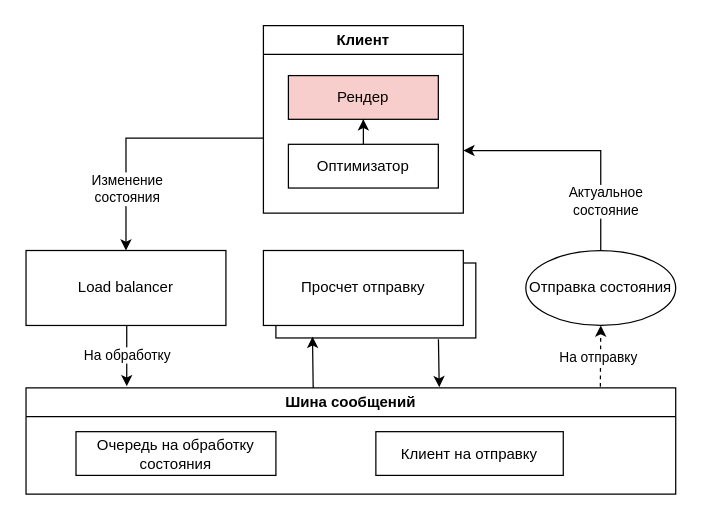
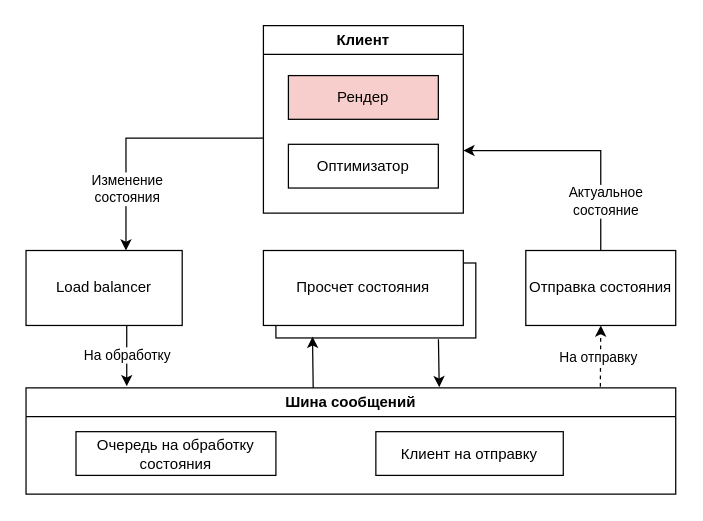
- <mxCell id="14" style="edgeStyle=orthogonalEdgeStyle;rounded=0;orthogonalLoop=1;jettySize=auto;html=1;entryX=0.5;entryY=1;entryDx=0;entryDy=0;" edge="1" parent="11" source="13" target="12"><mxGeometry relative="1" as="geometry" /></mxCell>
- <mxCell id="8" value="Load balancer" style="rounded=0;whiteSpace=wrap;html=1;" parent="1" vertex="1"><mxGeometry x="20" y="200" width="160" height="60" as="geometry" /></mxCell>
+ <mxCell id="8" value="Load balancer" style="rounded=0;whiteSpace=wrap;html=1;" parent="1" vertex="1"><mxGeometry x="20" y="200" width="125" height="60" as="geometry" /></mxCell>
- <mxCell id="3" value="Просчет отправку" style="rounded=0;whiteSpace=wrap;html=1;" parent="1" vertex="1"><mxGeometry x="210" y="200" width="160" height="60" as="geometry" /></mxCell>
+ <mxCell id="3" value="Просчет состояния" style="rounded=0;whiteSpace=wrap;html=1;" parent="1" vertex="1"><mxGeometry x="210" y="200" width="160" height="60" as="geometry" /></mxCell>
- <mxCell id="4" value="Отправка состояния" style="ellipse;whiteSpace=wrap;html=1;" parent="1" vertex="1"><mxGeometry x="420" y="200" width="120" height="60" as="geometry" /></mxCell>
+ <mxCell id="4" value="Отправка состояния" style="rounded=0;whiteSpace=wrap;html=1;" parent="1" vertex="1"><mxGeometry x="420" y="200" width="120" height="60" as="geometry" /></mxCell>
